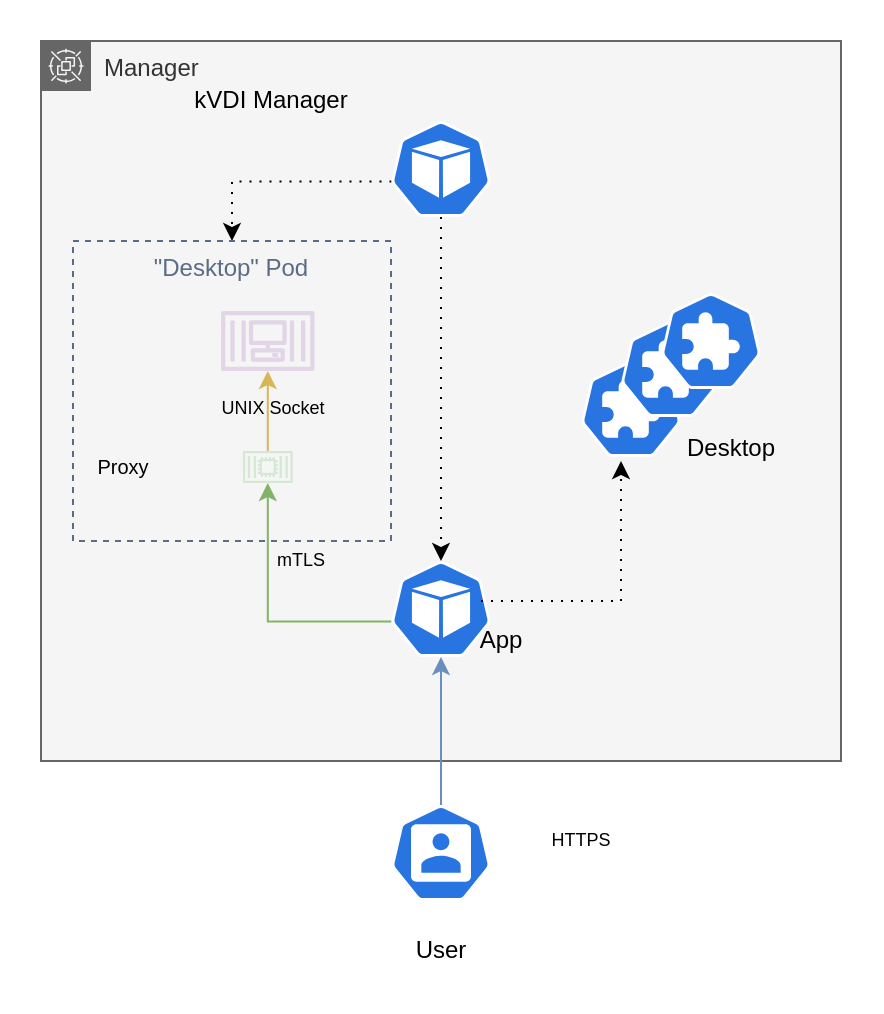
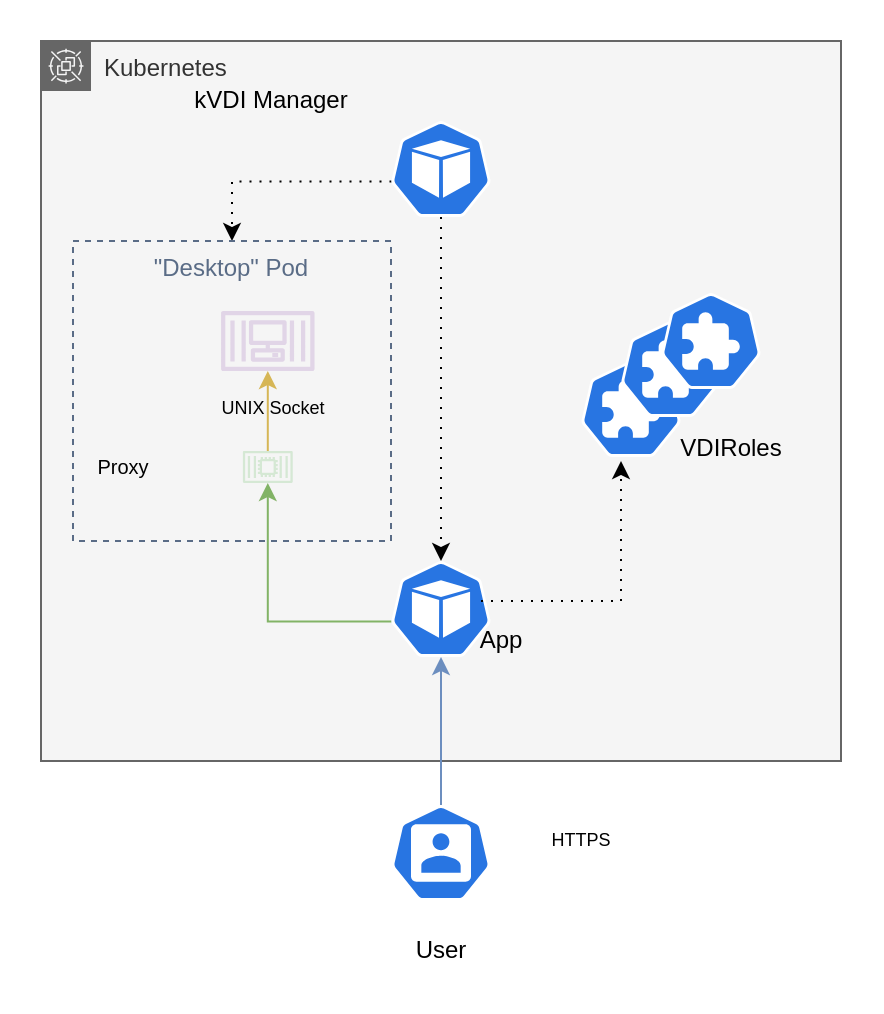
- <mxCell id="2" value="Manager" style="points=[[0,0],[0.25,0],[0.5,0],[0.75,0],[1,0],[1,0.25],[1,0.5],[1,0.75],[1,1],[0.75,1],[0.5,1],[0.25,1],[0,1],[0,0.75],[0,0.5],[0,0.25]];outlineConnect=0;html=1;whiteSpace=wrap;fontSize=12;fontStyle=0;shape=mxgraph.aws4.group;grIcon=mxgraph.aws4.group_spot_fleet;strokeColor=#666666;fillColor=#f5f5f5;verticalAlign=top;align=left;spacingLeft=30;fontColor=#333333;dashed=0;" parent="1" vertex="1"><mxGeometry x="20" y="20" width="400" height="360" as="geometry" /></mxCell>
+ <mxCell id="2" value="Kubernetes" style="points=[[0,0],[0.25,0],[0.5,0],[0.75,0],[1,0],[1,0.25],[1,0.5],[1,0.75],[1,1],[0.75,1],[0.5,1],[0.25,1],[0,1],[0,0.75],[0,0.5],[0,0.25]];outlineConnect=0;html=1;whiteSpace=wrap;fontSize=12;fontStyle=0;shape=mxgraph.aws4.group;grIcon=mxgraph.aws4.group_spot_fleet;strokeColor=#666666;fillColor=#f5f5f5;verticalAlign=top;align=left;spacingLeft=30;fontColor=#333333;dashed=0;" parent="1" vertex="1"><mxGeometry x="20" y="20" width="400" height="360" as="geometry" /></mxCell>
- <mxCell id="25" value="Desktop" style="text;html=1;resizable=0;autosize=1;align=center;verticalAlign=middle;points=[];fillColor=none;strokeColor=none;rounded=0;" vertex="1" parent="1"><mxGeometry x="330" y="214" width="70" height="20" as="geometry" /></mxCell>
+ <mxCell id="25" value="VDIRoles" style="text;html=1;resizable=0;autosize=1;align=center;verticalAlign=middle;points=[];fillColor=none;strokeColor=none;rounded=0;" vertex="1" parent="1"><mxGeometry x="330" y="214" width="70" height="20" as="geometry" /></mxCell>
- <mxCell id="20" value="mTLS" style="text;html=1;align=center;verticalAlign=middle;resizable=0;points=[];autosize=1;fontSize=9;" parent="1" vertex="1"><mxGeometry x="130" y="270" width="40" height="20" as="geometry" /></mxCell>
